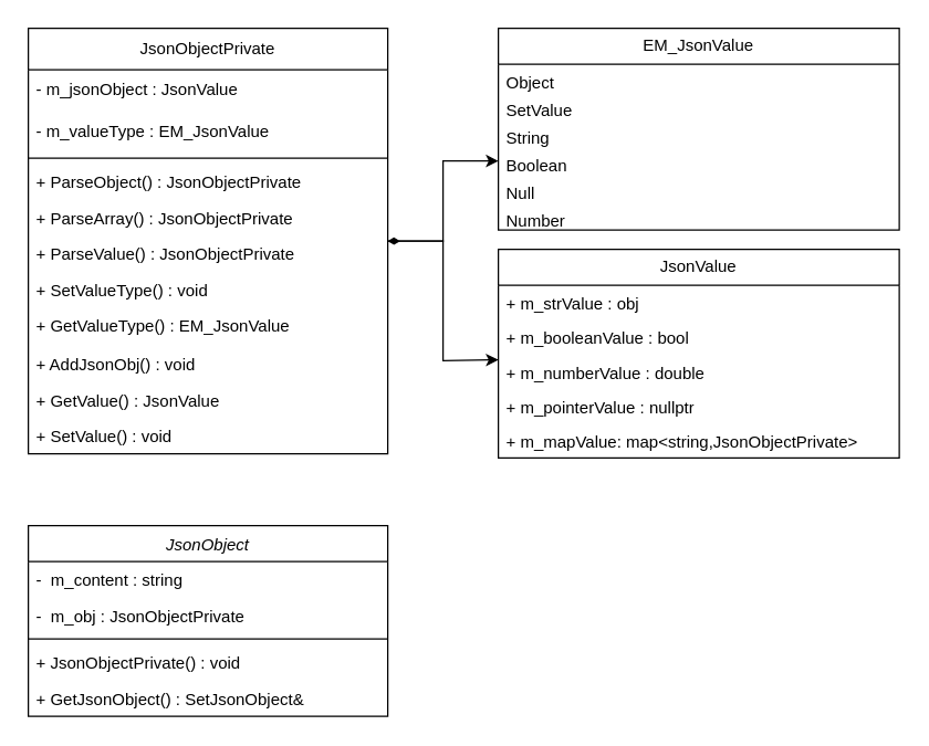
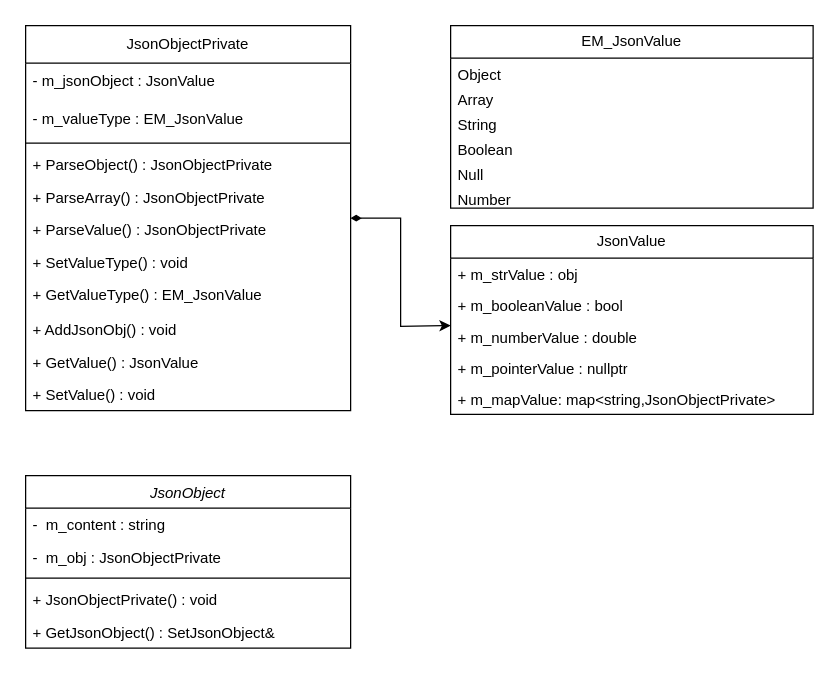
- <mxCell id="23" value="SetValue" style="text;strokeColor=none;fillColor=none;align=left;verticalAlign=top;spacingLeft=4;spacingRight=4;overflow=hidden;rotatable=0;points=[[0,0.5],[1,0.5]];portConstraint=eastwest;whiteSpace=wrap;html=1;" vertex="1" parent="21"><mxGeometry y="46" width="290" height="20" as="geometry" /></mxCell>
+ <mxCell id="23" value="Array" style="text;strokeColor=none;fillColor=none;align=left;verticalAlign=top;spacingLeft=4;spacingRight=4;overflow=hidden;rotatable=0;points=[[0,0.5],[1,0.5]];portConstraint=eastwest;whiteSpace=wrap;html=1;" vertex="1" parent="21"><mxGeometry y="46" width="290" height="20" as="geometry" /></mxCell>
- <mxCell id="8" style="edgeStyle=orthogonalEdgeStyle;rounded=0;orthogonalLoop=1;jettySize=auto;html=1;entryX=0;entryY=0.5;entryDx=0;entryDy=0;" edge="1" parent="1" source="9" target="25"><mxGeometry relative="1" as="geometry" /></mxCell>
